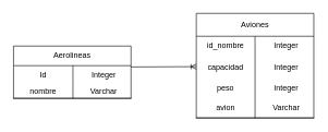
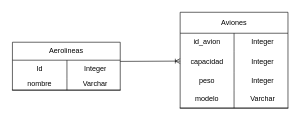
- <mxCell id="11" value="id_nombre" style="shape=partialRectangle;connectable=0;fillColor=none;top=0;left=0;bottom=0;right=0;fontStyle=0;overflow=hidden;html=1;whiteSpace=wrap;" vertex="1" parent="10"><mxGeometry width="90" height="30" as="geometry"><mxRectangle width="90" height="30" as="alternateBounds" /></mxGeometry></mxCell>
+ <mxCell id="11" value="id_avion" style="shape=partialRectangle;connectable=0;fillColor=none;top=0;left=0;bottom=0;right=0;fontStyle=0;overflow=hidden;html=1;whiteSpace=wrap;" vertex="1" parent="10"><mxGeometry width="90" height="30" as="geometry"><mxRectangle width="90" height="30" as="alternateBounds" /></mxGeometry></mxCell>
- <mxCell id="20" value="avion" style="shape=partialRectangle;connectable=0;fillColor=none;top=0;left=0;bottom=0;right=0;fontStyle=0;overflow=hidden;html=1;whiteSpace=wrap;" vertex="1" parent="19"><mxGeometry width="90" height="30" as="geometry"><mxRectangle width="90" height="30" as="alternateBounds" /></mxGeometry></mxCell>
+ <mxCell id="20" value="modelo" style="shape=partialRectangle;connectable=0;fillColor=none;top=0;left=0;bottom=0;right=0;fontStyle=0;overflow=hidden;html=1;whiteSpace=wrap;" vertex="1" parent="19"><mxGeometry width="90" height="30" as="geometry"><mxRectangle width="90" height="30" as="alternateBounds" /></mxGeometry></mxCell>
